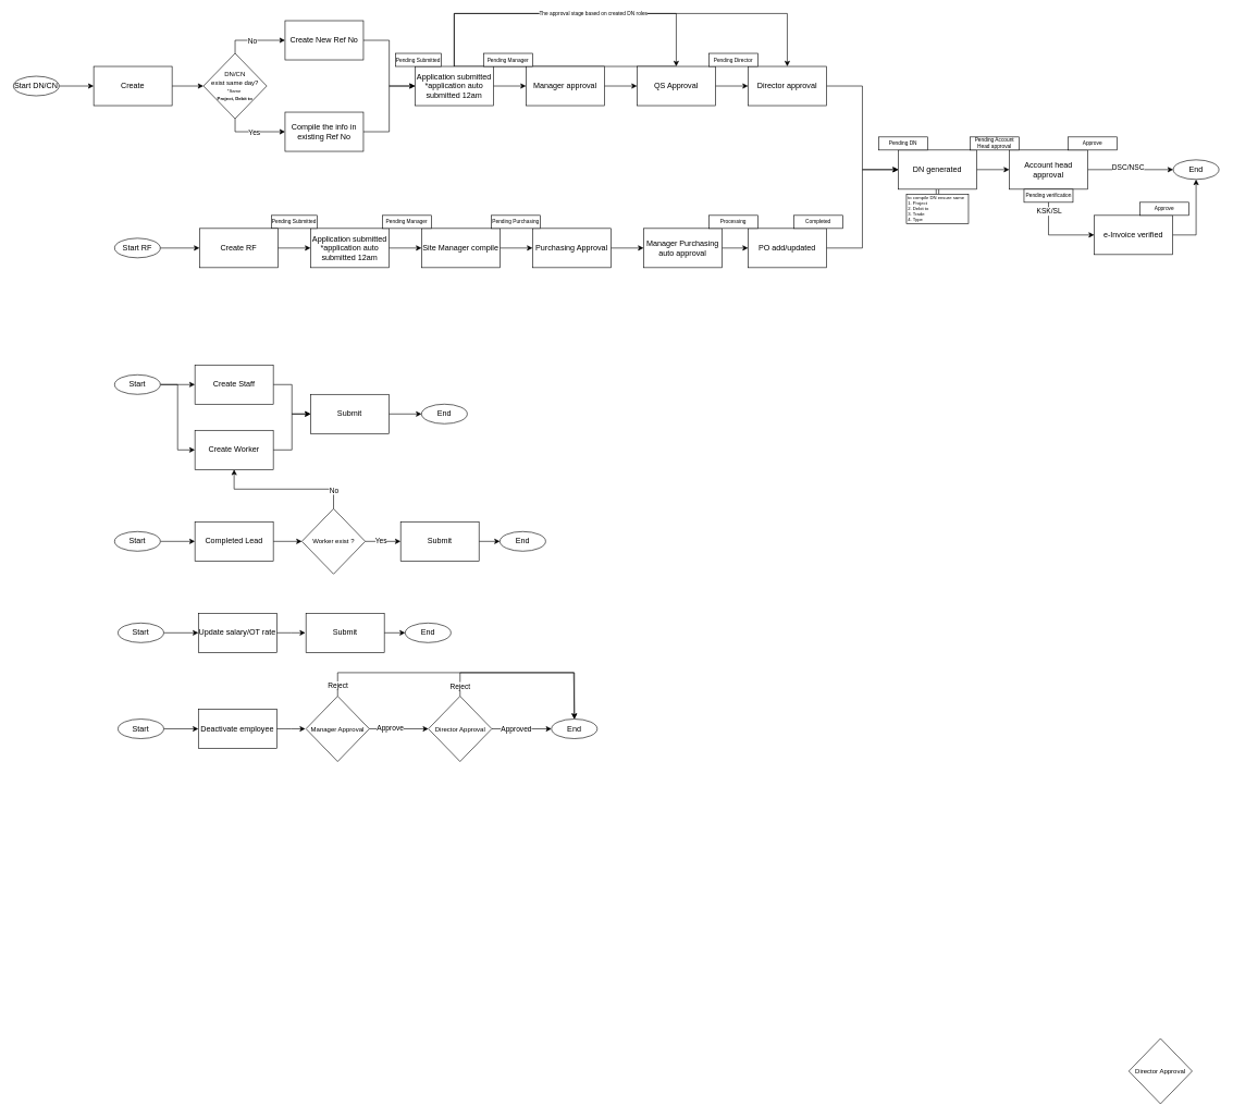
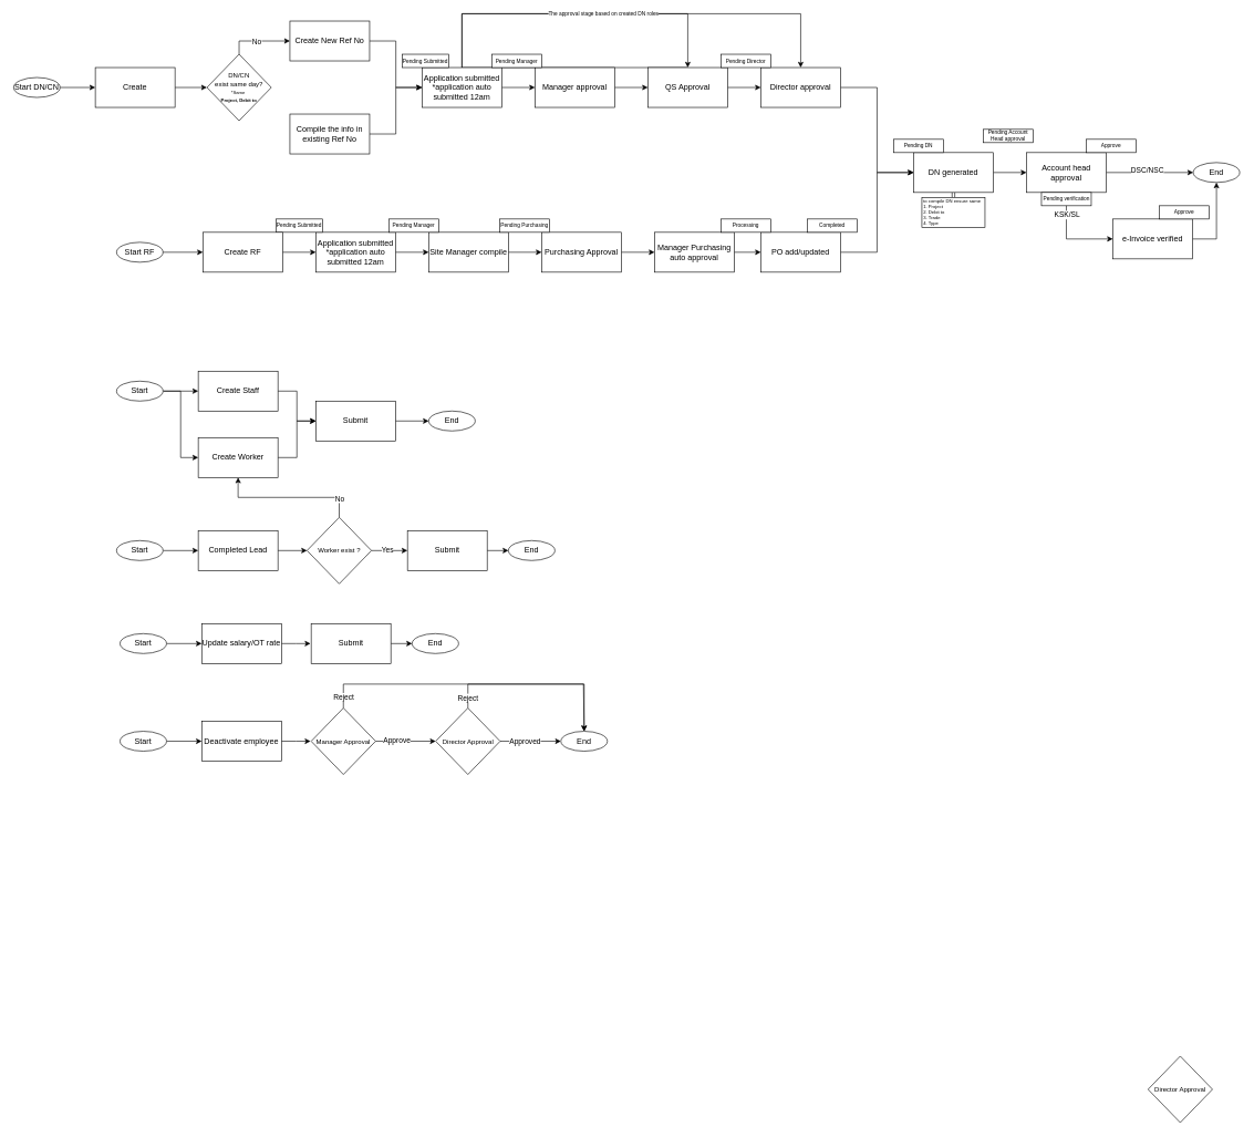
- <mxCell id="57" style="edgeStyle=orthogonalEdgeStyle;rounded=0;orthogonalLoop=1;jettySize=auto;html=1;exitX=0.5;exitY=1;exitDx=0;exitDy=0;entryX=0;entryY=0.5;entryDx=0;entryDy=0;" parent="1" source="59" target="63" edge="1"><mxGeometry relative="1" as="geometry" /></mxCell>
- <mxCell id="58" value="Yes" style="edgeLabel;html=1;align=center;verticalAlign=middle;resizable=0;points=[];" parent="57" vertex="1" connectable="0"><mxGeometry x="0.007" relative="1" as="geometry"><mxPoint as="offset" /></mxGeometry></mxCell>
- <mxCell id="47" value="Pending Account Head approval" style="rounded=0;whiteSpace=wrap;html=1;fontSize=8;" parent="1" vertex="1"><mxGeometry x="1485" y="209" width="75" height="20" as="geometry" /></mxCell>
+ <mxCell id="47" value="Pending Account Head approval" style="rounded=0;whiteSpace=wrap;html=1;fontSize=8;" parent="1" vertex="1"><mxGeometry x="1480" y="194" width="75" height="20" as="geometry" /></mxCell>
